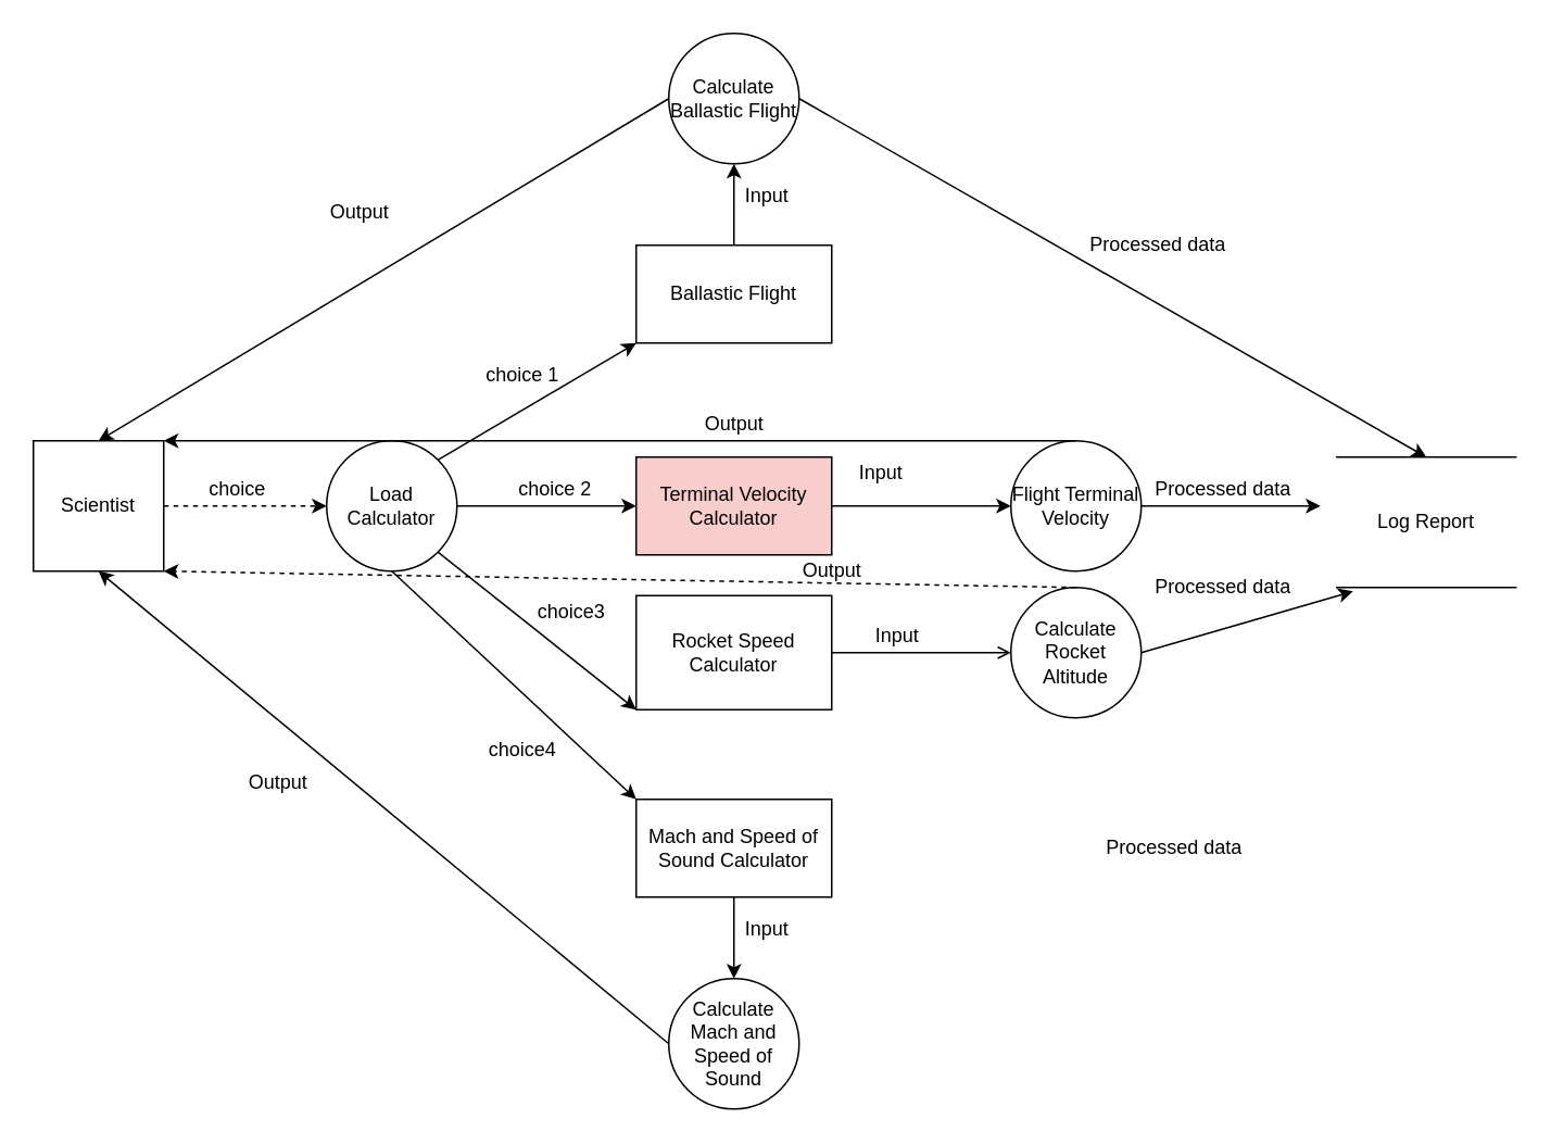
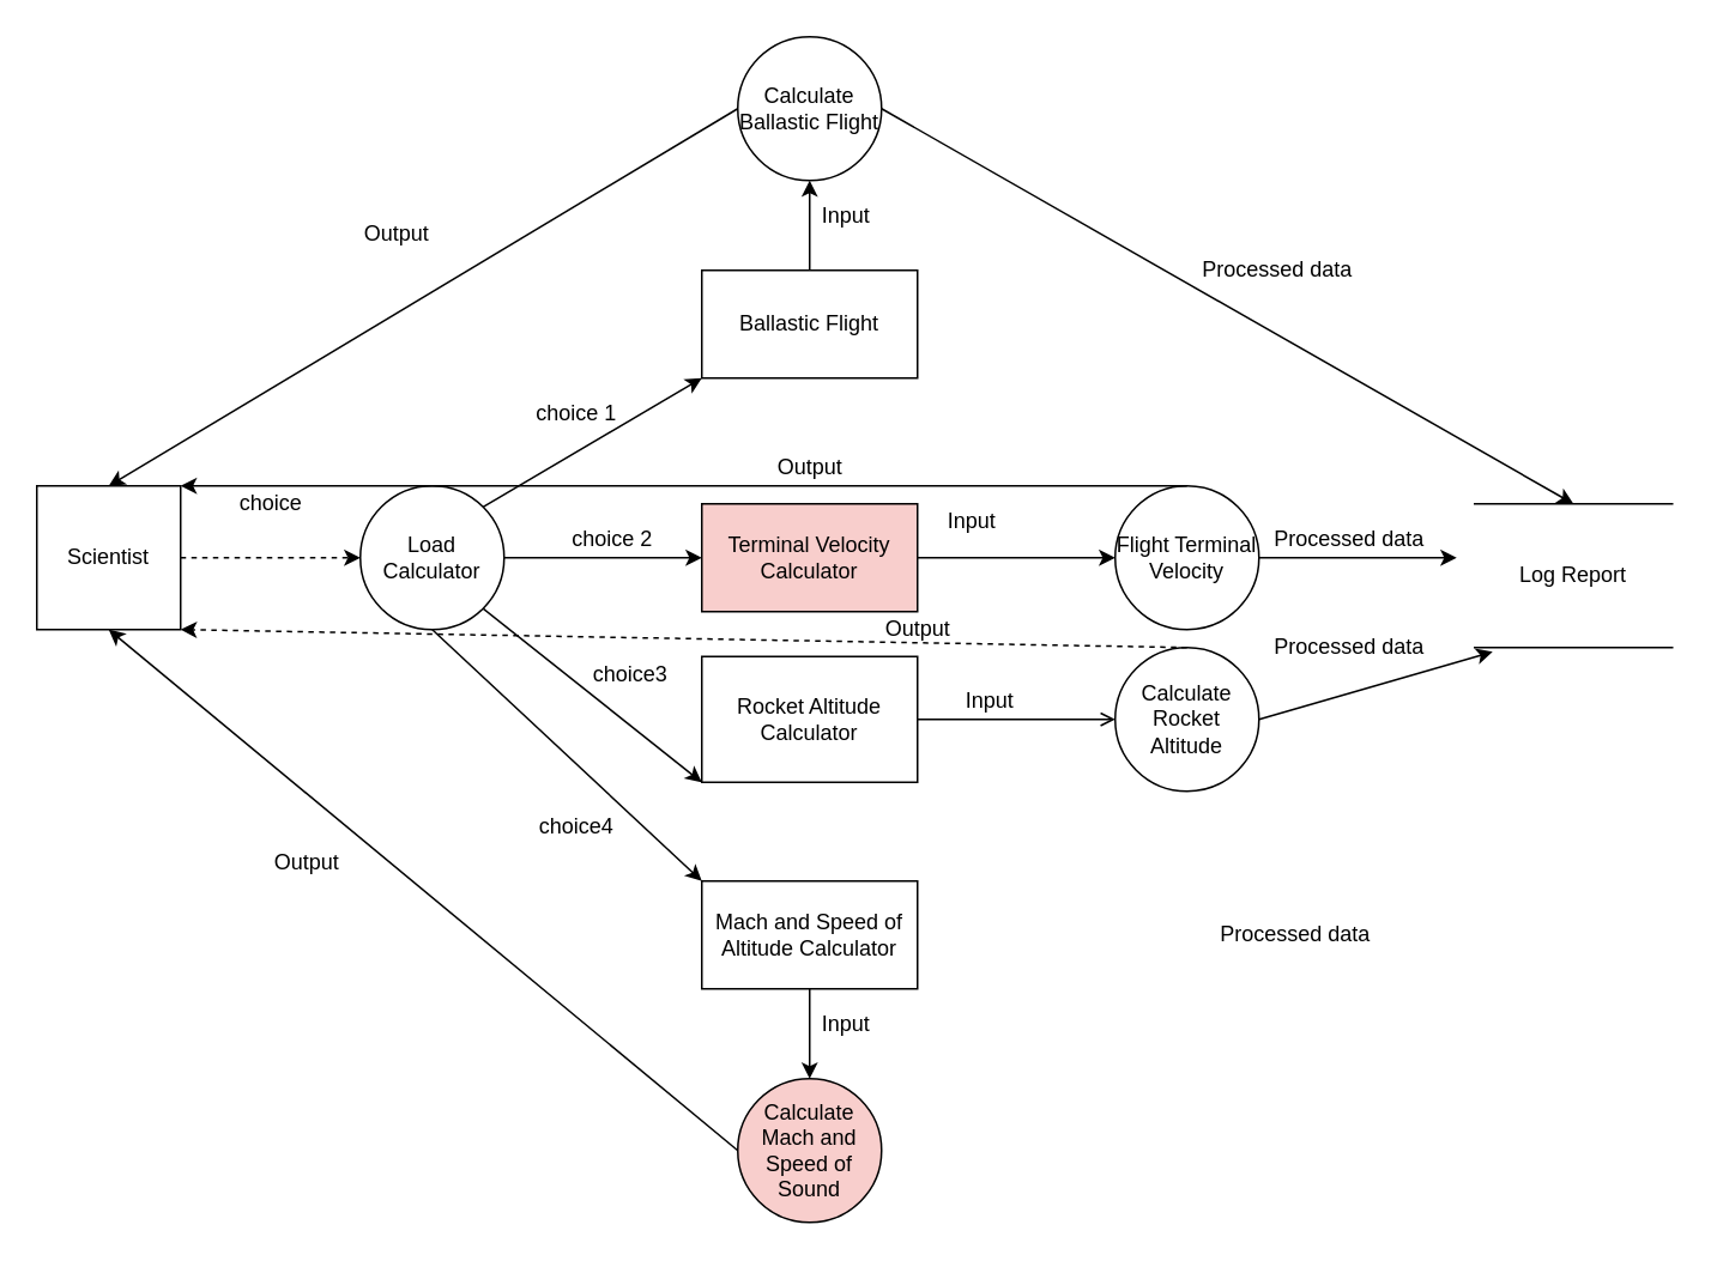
- <mxCell id="37" value="choice" style="text;html=1;align=center;verticalAlign=middle;resizable=0;points=[];autosize=1;strokeColor=none;fillColor=none;" vertex="1" parent="1"><mxGeometry x="120" y="290" width="50" height="20" as="geometry" /></mxCell>
+ <mxCell id="37" value="choice" style="text;html=1;align=center;verticalAlign=middle;resizable=0;points=[];autosize=1;strokeColor=none;fillColor=none;" vertex="1" parent="1"><mxGeometry x="125" y="270" width="50" height="20" as="geometry" /></mxCell>
- <mxCell id="7" value="Rocket Speed Calculator" style="rounded=0;whiteSpace=wrap;html=1;" vertex="1" parent="1"><mxGeometry x="390" y="365" width="120" height="70" as="geometry" /></mxCell>
+ <mxCell id="7" value="Rocket Altitude Calculator" style="rounded=0;whiteSpace=wrap;html=1;" vertex="1" parent="1"><mxGeometry x="390" y="365" width="120" height="70" as="geometry" /></mxCell>
- <mxCell id="8" value="Mach and Speed of Sound Calculator" style="rounded=0;whiteSpace=wrap;html=1;" vertex="1" parent="1"><mxGeometry x="390" y="490" width="120" height="60" as="geometry" /></mxCell>
+ <mxCell id="8" value="Mach and Speed of Altitude Calculator" style="rounded=0;whiteSpace=wrap;html=1;" vertex="1" parent="1"><mxGeometry x="390" y="490" width="120" height="60" as="geometry" /></mxCell>
- <mxCell id="11" value="Calculate Mach and Speed of Sound" style="ellipse;whiteSpace=wrap;html=1;aspect=fixed;" vertex="1" parent="1"><mxGeometry x="410" y="600" width="80" height="80" as="geometry" /></mxCell>
+ <mxCell id="11" value="Calculate Mach and Speed of Sound" style="ellipse;whiteSpace=wrap;html=1;aspect=fixed;fillColor=#f8cecc;" vertex="1" parent="1"><mxGeometry x="410" y="600" width="80" height="80" as="geometry" /></mxCell>
